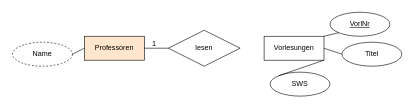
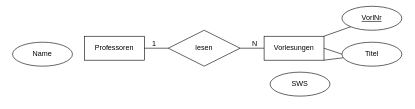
- <mxCell id="4" value="VorlNr" style="ellipse;whiteSpace=wrap;html=1;align=center;fontStyle=4;" vertex="1" parent="1"><mxGeometry x="550" y="20" width="100" height="40" as="geometry" /></mxCell>
+ <mxCell id="4" value="VorlNr" style="ellipse;whiteSpace=wrap;html=1;align=center;fontStyle=4;" vertex="1" parent="1"><mxGeometry x="570" y="10" width="100" height="40" as="geometry" /></mxCell>
- <mxCell id="2" value="Professoren" style="whiteSpace=wrap;html=1;align=center;fillColor=#ffe6cc;" vertex="1" parent="1"><mxGeometry x="140" y="60" width="100" height="40" as="geometry" /></mxCell>
+ <mxCell id="2" value="Professoren" style="whiteSpace=wrap;html=1;align=center;" vertex="1" parent="1"><mxGeometry x="140" y="60" width="100" height="40" as="geometry" /></mxCell>
+ <mxCell id="15" value="" style="endArrow=none;html=1;rounded=0;exitX=1;exitY=0.5;exitDx=0;exitDy=0;entryX=0;entryY=0.5;entryDx=0;entryDy=0;" edge="1" parent="1" source="12" target="3"><mxGeometry relative="1" as="geometry"><mxPoint x="300" y="210" as="sourcePoint" /><mxPoint x="460" y="210" as="targetPoint" /></mxGeometry></mxCell>
+ <mxCell id="16" value="N" style="resizable=0;html=1;align=right;verticalAlign=bottom;" connectable="0" vertex="1" parent="15"><mxGeometry x="1" relative="1" as="geometry"><mxPoint x="-11" as="offset" /></mxGeometry></mxCell>
- <mxCell id="11" value="" style="endArrow=none;html=1;rounded=0;exitX=1;exitY=0.5;exitDx=0;exitDy=0;entryX=0;entryY=0.5;entryDx=0;entryDy=0;" edge="1" parent="1" source="6" target="2"><mxGeometry width="50" height="50" relative="1" as="geometry"><mxPoint x="550" y="100" as="sourcePoint" /><mxPoint x="580" y="110" as="targetPoint" /></mxGeometry></mxCell>
- <mxCell id="6" value="Name" style="ellipse;whiteSpace=wrap;html=1;align=center;dashed=1;" vertex="1" parent="1"><mxGeometry x="20" y="70" width="100" height="40" as="geometry" /></mxCell>
+ <mxCell id="6" value="Name" style="ellipse;whiteSpace=wrap;html=1;align=center;" vertex="1" parent="1"><mxGeometry x="20" y="70" width="100" height="40" as="geometry" /></mxCell>
- <mxCell id="10" value="" style="endArrow=none;html=1;rounded=0;exitX=1;exitY=1;exitDx=0;exitDy=0;entryX=0;entryY=0;entryDx=0;entryDy=0;" edge="1" parent="1" source="3" target="8"><mxGeometry width="50" height="50" relative="1" as="geometry"><mxPoint x="550" y="90" as="sourcePoint" /><mxPoint x="580" y="100" as="targetPoint" /></mxGeometry></mxCell>
+ <mxCell id="10" value="" style="endArrow=none;html=1;rounded=0;exitX=1;exitY=1;exitDx=0;exitDy=0;" edge="1" parent="1" source="3" target="7"><mxGeometry width="50" height="50" relative="1" as="geometry"><mxPoint x="550" y="90" as="sourcePoint" /><mxPoint x="580" y="100" as="targetPoint" /></mxGeometry></mxCell>
